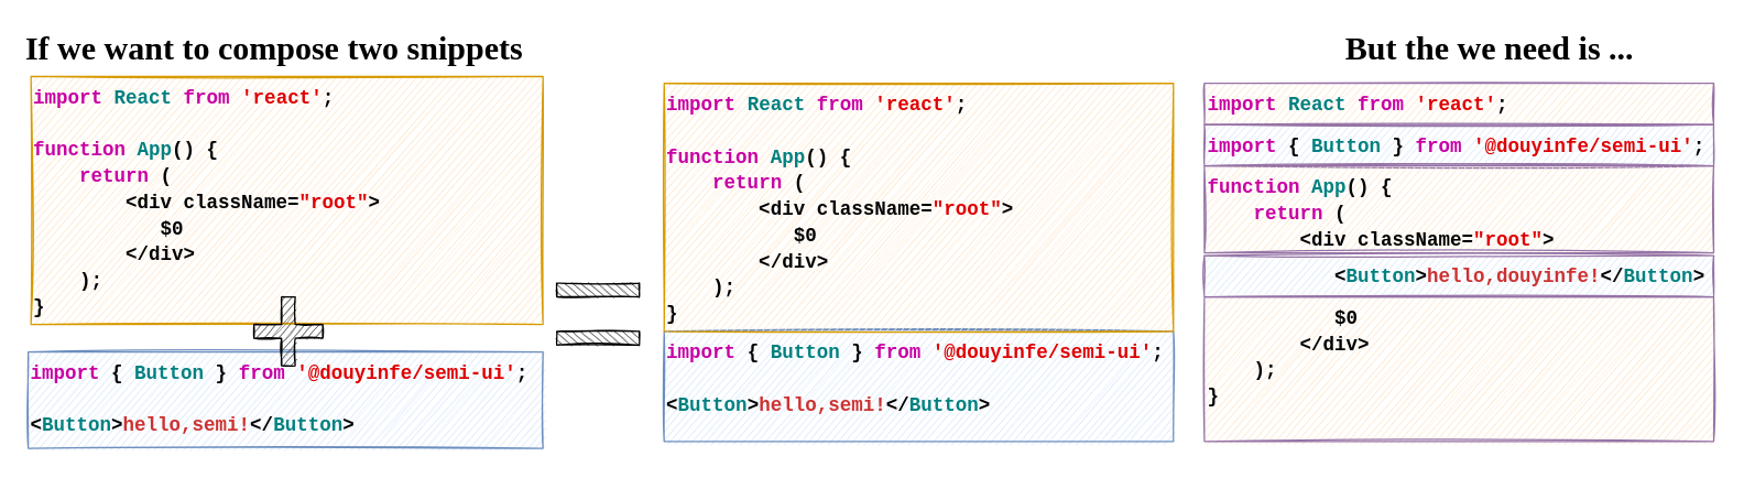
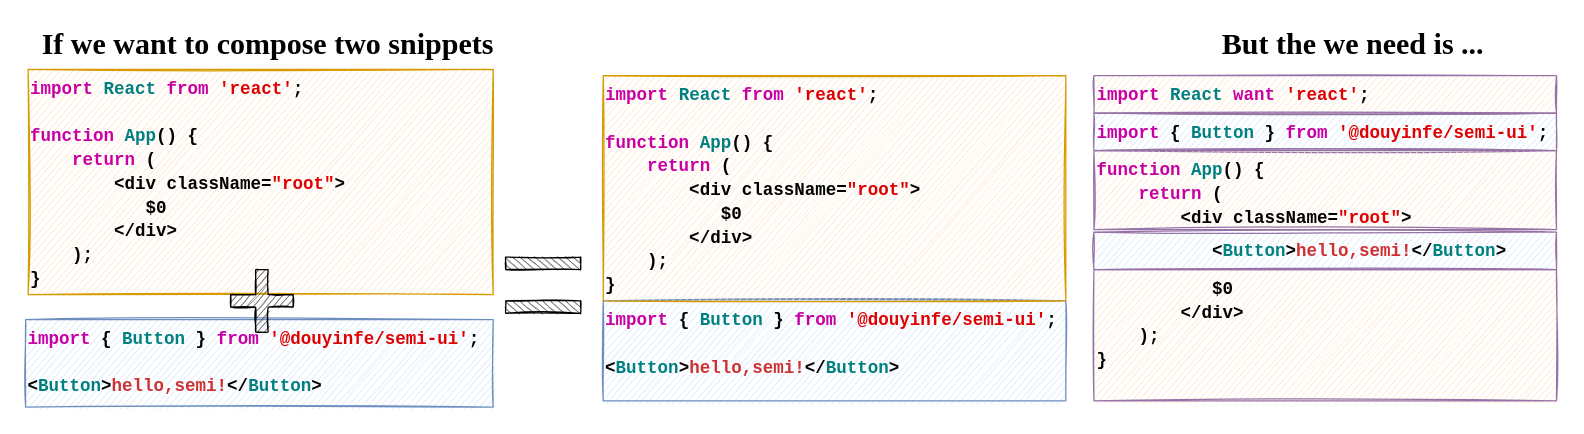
- <mxCell id="10" value="&lt;font style=&quot;font-size: 24px&quot;&gt;If we want to compose two snippets&lt;/font&gt;" style="text;html=1;strokeColor=none;fillColor=none;align=center;verticalAlign=middle;whiteSpace=wrap;rounded=0;shadow=0;glass=0;sketch=1;fontFamily=Times New Roman;fontStyle=1" parent="1" vertex="1"><mxGeometry x="9" y="25" width="380" height="20" as="geometry" /></mxCell>
+ <mxCell id="10" value="&lt;font style=&quot;font-size: 24px&quot;&gt;If we want to compose two snippets&lt;/font&gt;" style="text;html=1;strokeColor=none;fillColor=none;align=center;verticalAlign=middle;whiteSpace=wrap;rounded=0;shadow=0;glass=0;sketch=1;fontFamily=Times New Roman;fontStyle=1" parent="1" vertex="1"><mxGeometry x="24" y="25" width="380" height="20" as="geometry" /></mxCell>
- <mxCell id="11" value="&lt;div style=&quot;color: rgb(0, 0, 0); background-color: rgba(255, 255, 254, 0); font-family: &amp;quot;fira code&amp;quot;, menlo, monaco, &amp;quot;courier new&amp;quot;, monospace, consolas, &amp;quot;courier new&amp;quot;, monospace; font-size: 14px; line-height: 19px;&quot;&gt;&lt;div&gt;&lt;span style=&quot;color: #c800a4&quot;&gt;import&lt;/span&gt;&lt;span style=&quot;color: #000000&quot;&gt;&amp;nbsp;&lt;/span&gt;&lt;span style=&quot;color: #008080&quot;&gt;React&lt;/span&gt;&lt;span style=&quot;color: #000000&quot;&gt;&amp;nbsp;&lt;/span&gt;&lt;span style=&quot;color: #c800a4&quot;&gt;from&lt;/span&gt;&lt;span style=&quot;color: #000000&quot;&gt;&amp;nbsp;&lt;/span&gt;&lt;span style=&quot;color: #df0002&quot;&gt;'react'&lt;/span&gt;&lt;span style=&quot;color: #000000&quot;&gt;;&lt;/span&gt;&lt;/div&gt;&lt;div&gt;&lt;br&gt;&lt;/div&gt;&lt;/div&gt;" style="text;whiteSpace=wrap;fontFamily=Times New Roman;html=1;fillColor=#ffe6cc;strokeColor=#9673a6;rounded=0;glass=0;sketch=1;shadow=0;fontStyle=1" parent="1" vertex="1"><mxGeometry x="874.5" y="60" width="370" height="30" as="geometry" /></mxCell>
+ <mxCell id="11" value="&lt;div style=&quot;color: rgb(0, 0, 0); background-color: rgba(255, 255, 254, 0); font-family: &amp;quot;fira code&amp;quot;, menlo, monaco, &amp;quot;courier new&amp;quot;, monospace, consolas, &amp;quot;courier new&amp;quot;, monospace; font-size: 14px; line-height: 19px;&quot;&gt;&lt;div&gt;&lt;span style=&quot;color: #c800a4&quot;&gt;import&lt;/span&gt;&lt;span style=&quot;color: #000000&quot;&gt;&amp;nbsp;&lt;/span&gt;&lt;span style=&quot;color: #008080&quot;&gt;React&lt;/span&gt;&lt;span style=&quot;color: #000000&quot;&gt;&amp;nbsp;&lt;/span&gt;&lt;span style=&quot;color: #c800a4&quot;&gt;want&lt;/span&gt;&lt;span style=&quot;color: #000000&quot;&gt;&amp;nbsp;&lt;/span&gt;&lt;span style=&quot;color: #df0002&quot;&gt;'react'&lt;/span&gt;&lt;span style=&quot;color: #000000&quot;&gt;;&lt;/span&gt;&lt;/div&gt;&lt;div&gt;&lt;br&gt;&lt;/div&gt;&lt;/div&gt;" style="text;whiteSpace=wrap;fontFamily=Times New Roman;html=1;fillColor=#ffe6cc;strokeColor=#9673a6;rounded=0;glass=0;sketch=1;shadow=0;fontStyle=1" parent="1" vertex="1"><mxGeometry x="874.5" y="60" width="370" height="30" as="geometry" /></mxCell>
- <mxCell id="15" value="&lt;div style=&quot;color: rgb(0, 0, 0); background-color: rgba(255, 255, 254, 0); font-family: &amp;quot;fira code&amp;quot;, menlo, monaco, &amp;quot;courier new&amp;quot;, monospace, consolas, &amp;quot;courier new&amp;quot;, monospace; font-size: 14px; line-height: 19px;&quot;&gt;&lt;div&gt;&lt;span style=&quot;background-color: rgba(255 , 255 , 254 , 0)&quot;&gt;&amp;nbsp; &amp;nbsp; &amp;nbsp; &amp;nbsp; &amp;nbsp; &amp;nbsp;&amp;lt;&lt;/span&gt;&lt;span style=&quot;background-color: rgba(255 , 255 , 254 , 0) ; color: rgb(0 , 128 , 128)&quot;&gt;Button&lt;/span&gt;&lt;span style=&quot;background-color: rgba(255 , 255 , 254 , 0)&quot;&gt;&amp;gt;&lt;/span&gt;&lt;span style=&quot;background-color: rgba(255 , 255 , 254 , 0) ; color: rgb(205 , 49 , 49)&quot;&gt;hello,douyinfe!&lt;/span&gt;&lt;span style=&quot;background-color: rgba(255 , 255 , 254 , 0)&quot;&gt;&amp;lt;/&lt;/span&gt;&lt;span style=&quot;background-color: rgba(255 , 255 , 254 , 0) ; color: rgb(0 , 128 , 128)&quot;&gt;Button&lt;/span&gt;&lt;span style=&quot;background-color: rgba(255 , 255 , 254 , 0)&quot;&gt;&amp;gt;&lt;/span&gt;&lt;br&gt;&lt;/div&gt;&lt;div&gt;&lt;br&gt;&lt;/div&gt;&lt;/div&gt;" style="text;whiteSpace=wrap;fontFamily=Times New Roman;html=1;fillColor=#dae8fc;strokeColor=#9673a6;sketch=1;fontStyle=1" parent="1" vertex="1"><mxGeometry x="874.5" y="185" width="370" height="30" as="geometry" /></mxCell>
+ <mxCell id="15" value="&lt;div style=&quot;color: rgb(0, 0, 0); background-color: rgba(255, 255, 254, 0); font-family: &amp;quot;fira code&amp;quot;, menlo, monaco, &amp;quot;courier new&amp;quot;, monospace, consolas, &amp;quot;courier new&amp;quot;, monospace; font-size: 14px; line-height: 19px;&quot;&gt;&lt;div&gt;&lt;span style=&quot;background-color: rgba(255 , 255 , 254 , 0)&quot;&gt;&amp;nbsp; &amp;nbsp; &amp;nbsp; &amp;nbsp; &amp;nbsp; &amp;nbsp;&amp;lt;&lt;/span&gt;&lt;span style=&quot;background-color: rgba(255 , 255 , 254 , 0) ; color: rgb(0 , 128 , 128)&quot;&gt;Button&lt;/span&gt;&lt;span style=&quot;background-color: rgba(255 , 255 , 254 , 0)&quot;&gt;&amp;gt;&lt;/span&gt;&lt;span style=&quot;background-color: rgba(255 , 255 , 254 , 0) ; color: rgb(205 , 49 , 49)&quot;&gt;hello,semi!&lt;/span&gt;&lt;span style=&quot;background-color: rgba(255 , 255 , 254 , 0)&quot;&gt;&amp;lt;/&lt;/span&gt;&lt;span style=&quot;background-color: rgba(255 , 255 , 254 , 0) ; color: rgb(0 , 128 , 128)&quot;&gt;Button&lt;/span&gt;&lt;span style=&quot;background-color: rgba(255 , 255 , 254 , 0)&quot;&gt;&amp;gt;&lt;/span&gt;&lt;br&gt;&lt;/div&gt;&lt;div&gt;&lt;br&gt;&lt;/div&gt;&lt;/div&gt;" style="text;whiteSpace=wrap;fontFamily=Times New Roman;html=1;fillColor=#dae8fc;strokeColor=#9673a6;sketch=1;fontStyle=1" parent="1" vertex="1"><mxGeometry x="874.5" y="185" width="370" height="30" as="geometry" /></mxCell>
